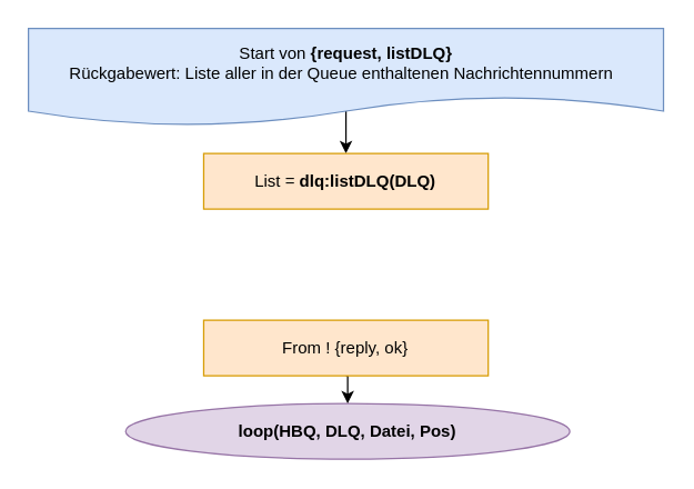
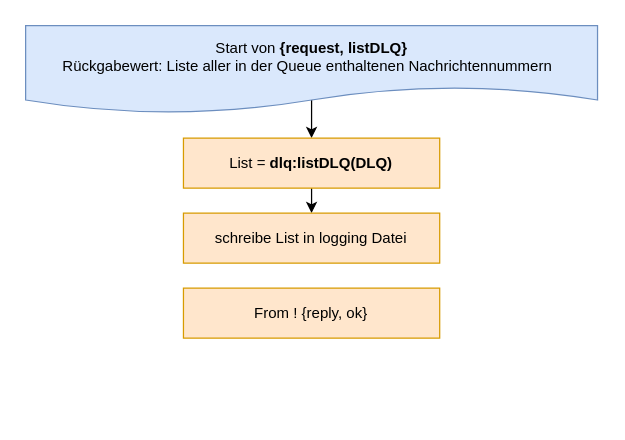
+ <mxCell id="5" style="edgeStyle=orthogonalEdgeStyle;rounded=0;orthogonalLoop=1;jettySize=auto;html=1;exitX=0.5;exitY=1;exitDx=0;exitDy=0;entryX=0.5;entryY=0;entryDx=0;entryDy=0;" parent="1" source="6" target="7" edge="1"><mxGeometry relative="1" as="geometry" /></mxCell>
+ <mxCell id="7" value="schreibe List in logging Datei" style="rounded=0;whiteSpace=wrap;html=1;fillColor=#ffe6cc;strokeColor=#d79b00;" parent="1" vertex="1"><mxGeometry x="146.26" y="170" width="205" height="40" as="geometry" /></mxCell>
- <mxCell id="8" style="edgeStyle=orthogonalEdgeStyle;rounded=0;orthogonalLoop=1;jettySize=auto;html=1;exitX=0.5;exitY=1;exitDx=0;exitDy=0;entryX=0.5;entryY=0;entryDx=0;entryDy=0;" parent="1" source="9" target="4" edge="1"><mxGeometry relative="1" as="geometry" /></mxCell>
- <mxCell id="4" value="&lt;b&gt;loop(HBQ, DLQ, Datei, Pos)&lt;/b&gt;" style="ellipse;whiteSpace=wrap;html=1;rounded=0;fillColor=#e1d5e7;strokeColor=#9673a6;" parent="1" vertex="1"><mxGeometry x="90" y="290" width="320" height="40" as="geometry" /></mxCell>
